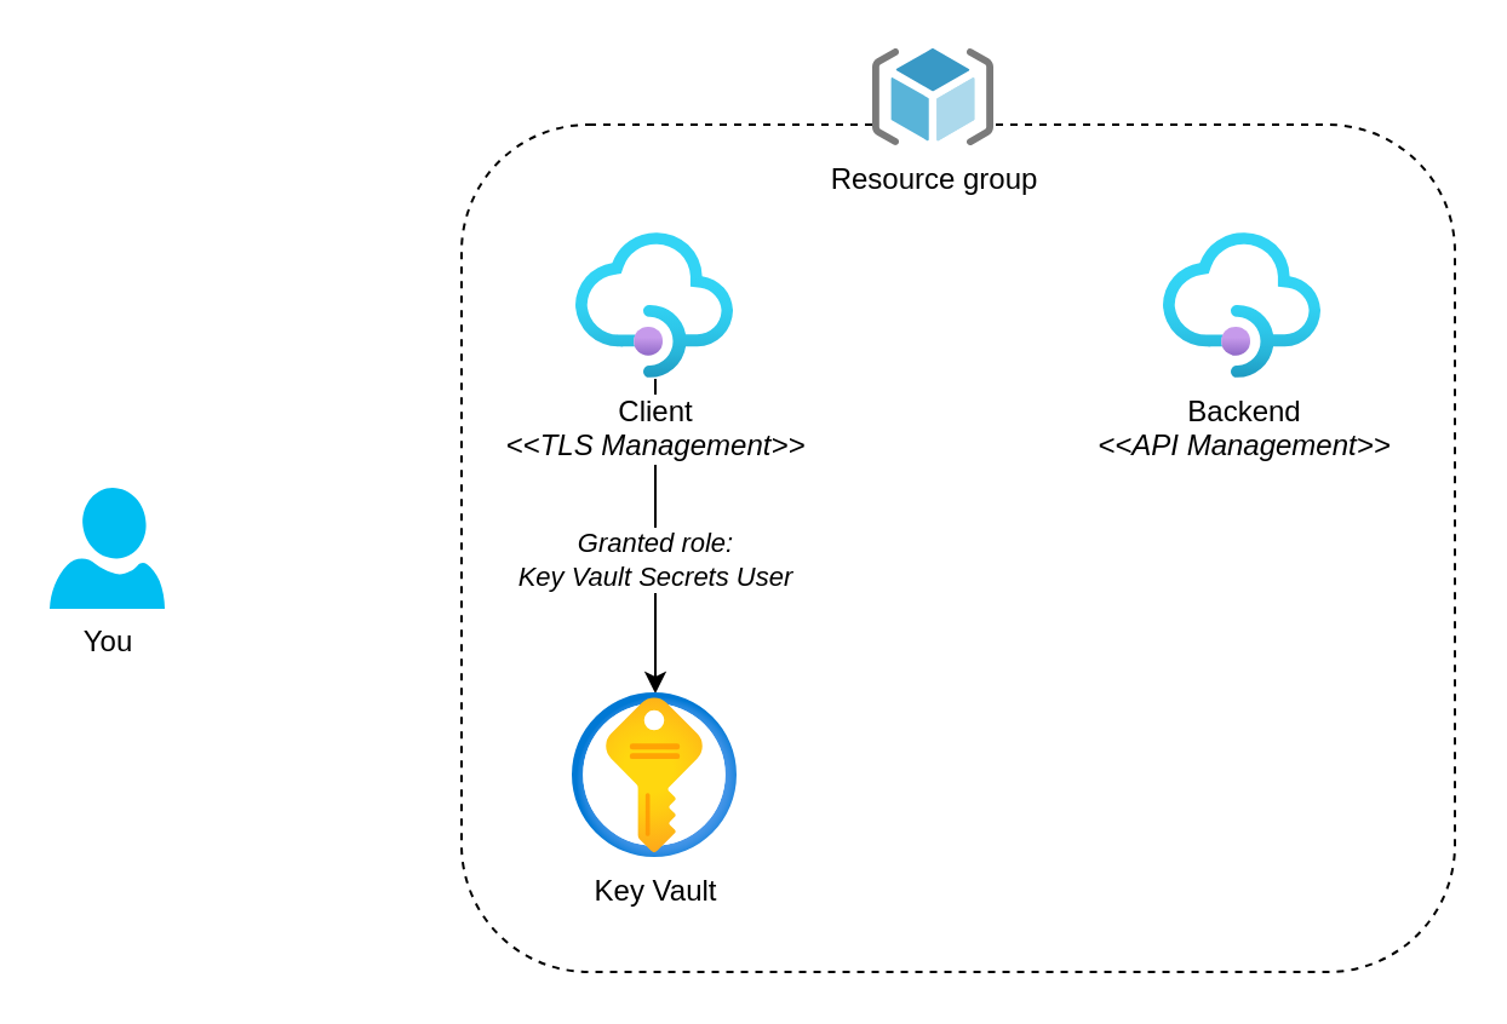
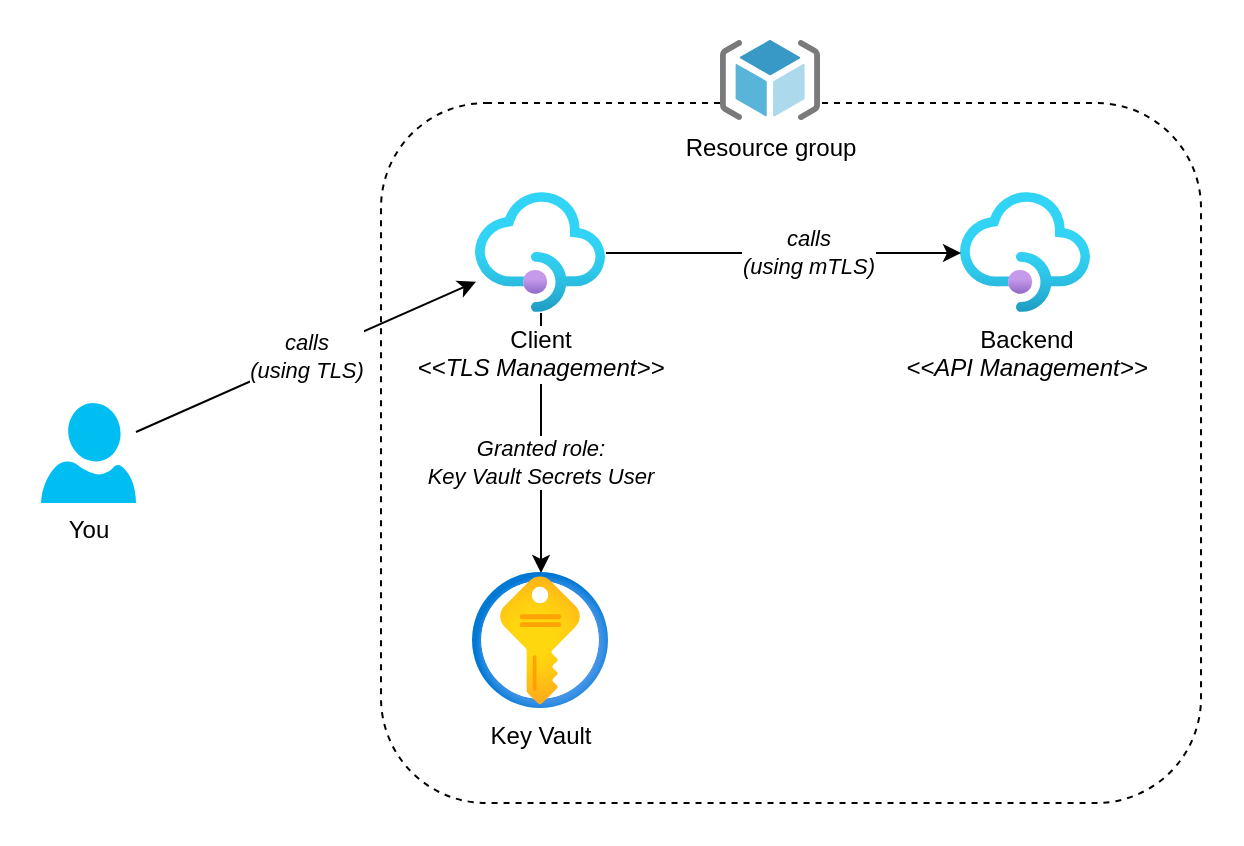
+ <mxCell id="6" value="calls&lt;div&gt;(using mTLS)&lt;/div&gt;" style="edgeStyle=orthogonalEdgeStyle;rounded=0;orthogonalLoop=1;jettySize=auto;html=1;fontStyle=2" edge="1" parent="1" source="7" target="3"><mxGeometry x="0.135" relative="1" as="geometry"><mxPoint x="295" y="126" as="sourcePoint" /><mxPoint as="offset" /></mxGeometry></mxCell>
+ <mxCell id="8" value="calls&lt;div&gt;(using TLS)&lt;/div&gt;" style="rounded=0;orthogonalLoop=1;jettySize=auto;html=1;fontStyle=2" edge="1" parent="1" source="9" target="7"><mxGeometry relative="1" as="geometry" /></mxCell>
